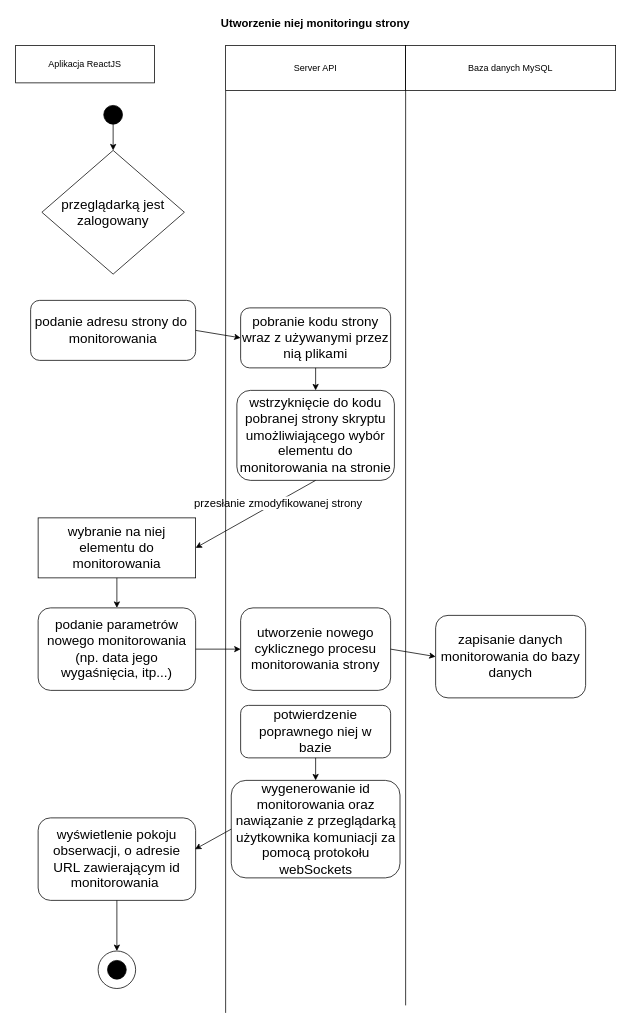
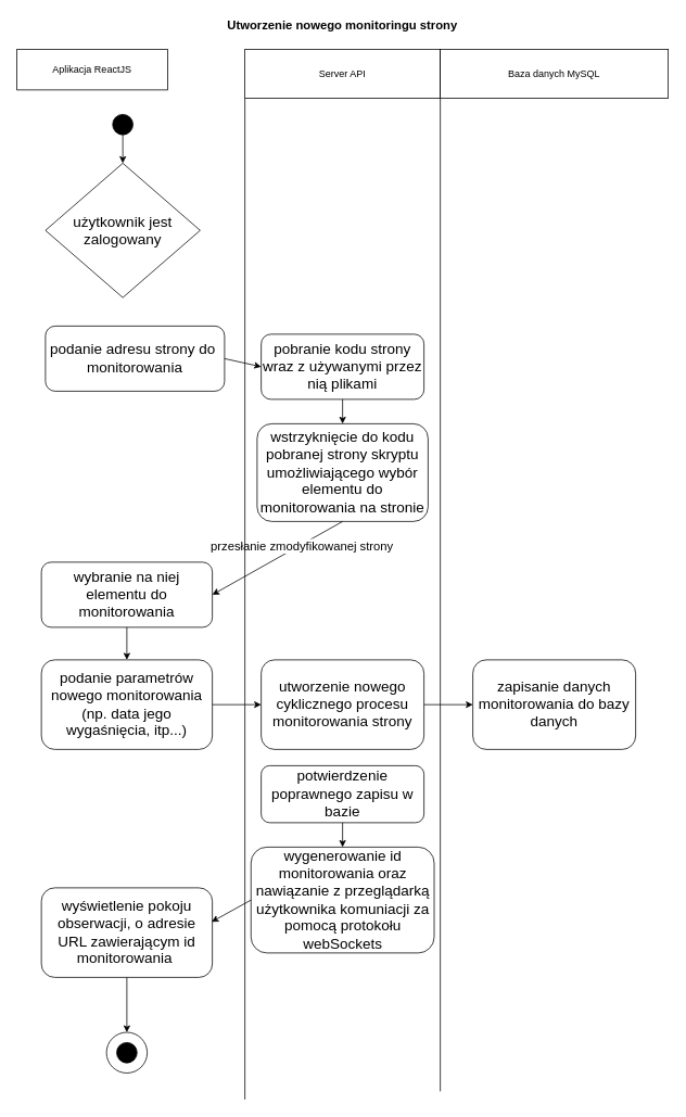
- <mxCell id="10" value="&lt;b&gt;&lt;font style=&quot;font-size: 15px&quot;&gt;Utworzenie niej monitoringu strony&lt;/font&gt;&lt;/b&gt;" style="text;html=1;strokeColor=none;fillColor=none;align=center;verticalAlign=middle;whiteSpace=wrap;rounded=0;" parent="1" vertex="1"><mxGeometry x="257" y="20" width="326" height="20" as="geometry" /></mxCell>
+ <mxCell id="10" value="&lt;b&gt;&lt;font style=&quot;font-size: 15px&quot;&gt;Utworzenie nowego monitoringu strony&lt;/font&gt;&lt;/b&gt;" style="text;html=1;strokeColor=none;fillColor=none;align=center;verticalAlign=middle;whiteSpace=wrap;rounded=0;" parent="1" vertex="1"><mxGeometry x="257" y="20" width="326" height="20" as="geometry" /></mxCell>
- <mxCell id="19" value="&lt;font style=&quot;font-size: 18px&quot;&gt;przeglądarką jest zalogowany&lt;/font&gt;" style="rhombus;whiteSpace=wrap;html=1;fillColor=none;" parent="1" vertex="1"><mxGeometry x="55" y="200" width="190" height="165" as="geometry" /></mxCell>
+ <mxCell id="19" value="&lt;font style=&quot;font-size: 18px&quot;&gt;użytkownik jest zalogowany&lt;/font&gt;" style="rhombus;whiteSpace=wrap;html=1;fillColor=none;" parent="1" vertex="1"><mxGeometry x="55" y="200" width="190" height="165" as="geometry" /></mxCell>
- <mxCell id="5" value="&lt;font style=&quot;font-size: 18px&quot;&gt;podanie adresu strony do&amp;nbsp; &amp;nbsp;monitorowania&amp;nbsp;&lt;/font&gt;" style="rounded=1;whiteSpace=wrap;html=1;fillColor=none;" parent="1" vertex="1"><mxGeometry x="40" y="400" width="220" height="80" as="geometry" /></mxCell>
+ <mxCell id="5" value="&lt;font style=&quot;font-size: 18px&quot;&gt;podanie adresu strony do&amp;nbsp; &amp;nbsp;monitorowania&amp;nbsp;&lt;/font&gt;" style="rounded=1;whiteSpace=wrap;html=1;fillColor=none;" parent="1" vertex="1"><mxGeometry x="55" y="400" width="220" height="80" as="geometry" /></mxCell>
- <mxCell id="7" value="&lt;font style=&quot;font-size: 18px&quot;&gt;wybranie na niej elementu do monitorowania&lt;/font&gt;" style="whiteSpace=wrap;html=1;fillColor=none;rounded=0;" parent="1" vertex="1"><mxGeometry x="50" y="690" width="210" height="80" as="geometry" /></mxCell>
+ <mxCell id="7" value="&lt;font style=&quot;font-size: 18px&quot;&gt;wybranie na niej elementu do monitorowania&lt;/font&gt;" style="rounded=1;whiteSpace=wrap;html=1;fillColor=none;" parent="1" vertex="1"><mxGeometry x="50" y="690" width="210" height="80" as="geometry" /></mxCell>
- <mxCell id="18" value="&lt;font style=&quot;font-size: 18px&quot;&gt;zapisanie danych monitorowania do bazy danych&lt;/font&gt;" style="rounded=1;whiteSpace=wrap;html=1;fillColor=none;" parent="1" vertex="1"><mxGeometry x="580" y="820" width="200" height="110" as="geometry" /></mxCell>
+ <mxCell id="18" value="&lt;font style=&quot;font-size: 18px&quot;&gt;zapisanie danych monitorowania do bazy danych&lt;/font&gt;" style="rounded=1;whiteSpace=wrap;html=1;fillColor=none;" parent="1" vertex="1"><mxGeometry x="580" y="810" width="200" height="110" as="geometry" /></mxCell>
- <mxCell id="30" value="&lt;font style=&quot;font-size: 18px&quot;&gt;potwierdzenie poprawnego niej w bazie&lt;/font&gt;" style="rounded=1;whiteSpace=wrap;html=1;fillColor=none;" vertex="1" parent="1"><mxGeometry x="320" y="940" width="200" height="70" as="geometry" /></mxCell>
+ <mxCell id="30" value="&lt;font style=&quot;font-size: 18px&quot;&gt;potwierdzenie poprawnego zapisu w bazie&lt;/font&gt;" style="rounded=1;whiteSpace=wrap;html=1;fillColor=none;" vertex="1" parent="1"><mxGeometry x="320" y="940" width="200" height="70" as="geometry" /></mxCell>
